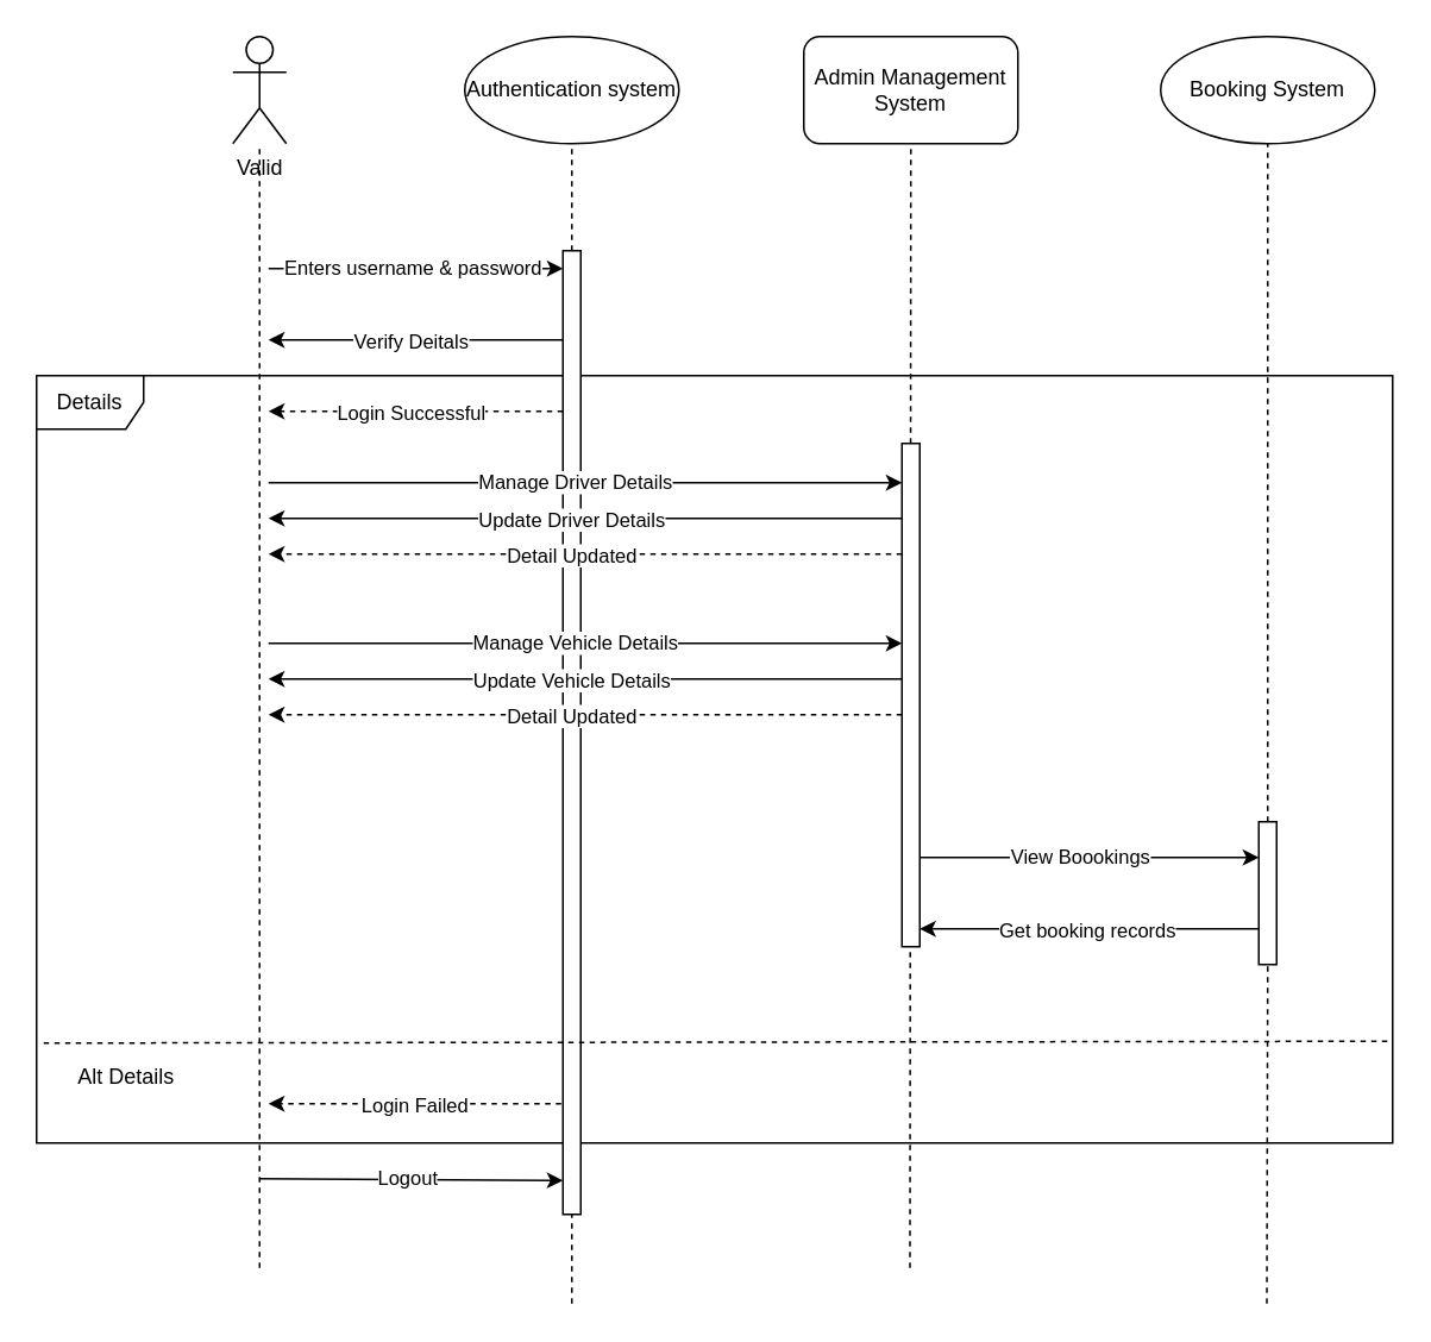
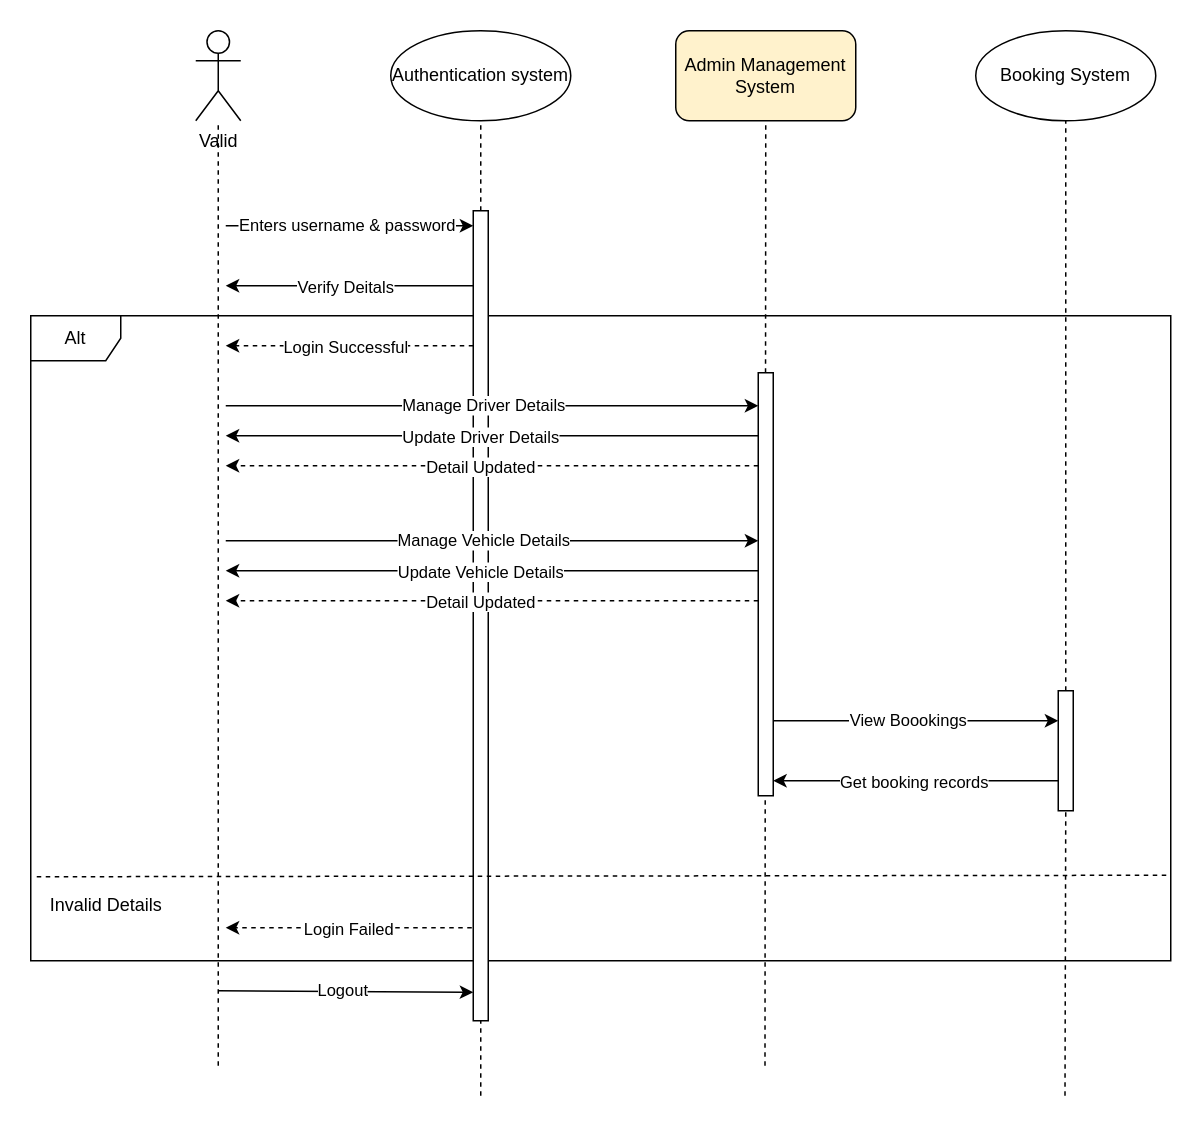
- <mxCell id="3" value="Admin Management System" style="rounded=1;whiteSpace=wrap;html=1;" vertex="1" parent="1"><mxGeometry x="450" y="20" width="120" height="60" as="geometry" /></mxCell>
+ <mxCell id="3" value="Admin Management System" style="rounded=1;whiteSpace=wrap;html=1;fillColor=#fff2cc;" vertex="1" parent="1"><mxGeometry x="450" y="20" width="120" height="60" as="geometry" /></mxCell>
- <mxCell id="14" value="Details" style="shape=umlFrame;whiteSpace=wrap;html=1;pointerEvents=0;" vertex="1" parent="1"><mxGeometry x="20" y="210" width="760" height="430" as="geometry" /></mxCell>
+ <mxCell id="14" value="Alt" style="shape=umlFrame;whiteSpace=wrap;html=1;pointerEvents=0;" vertex="1" parent="1"><mxGeometry x="20" y="210" width="760" height="430" as="geometry" /></mxCell>
- <mxCell id="21" value="Alt Details" style="text;html=1;align=center;verticalAlign=middle;resizable=0;points=[];autosize=1;strokeColor=none;fillColor=none;" vertex="1" parent="1"><mxGeometry x="20" y="588" width="100" height="30" as="geometry" /></mxCell>
+ <mxCell id="21" value="Invalid Details" style="text;html=1;align=center;verticalAlign=middle;resizable=0;points=[];autosize=1;strokeColor=none;fillColor=none;" vertex="1" parent="1"><mxGeometry x="20" y="588" width="100" height="30" as="geometry" /></mxCell>
